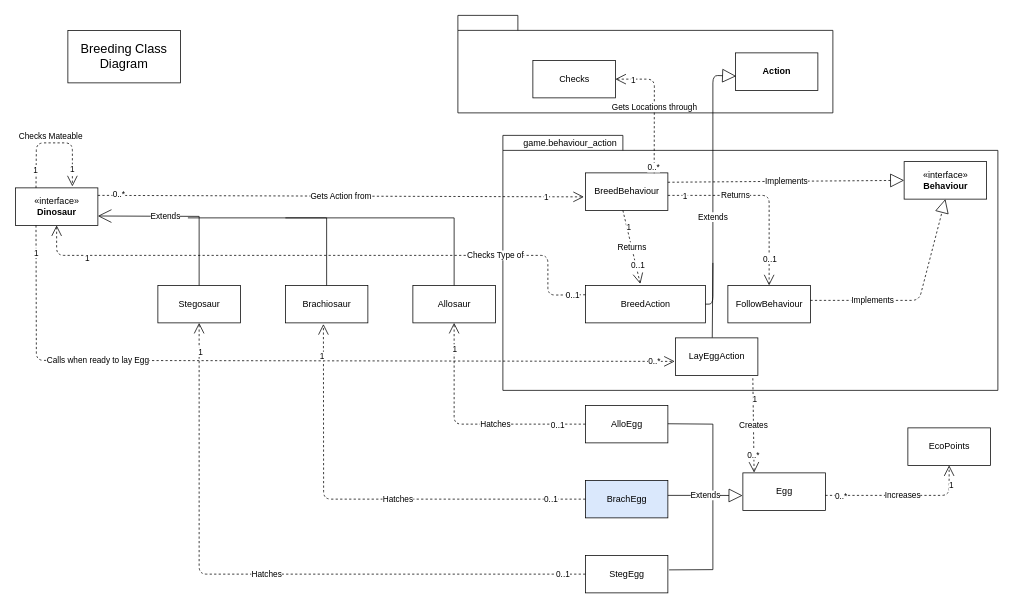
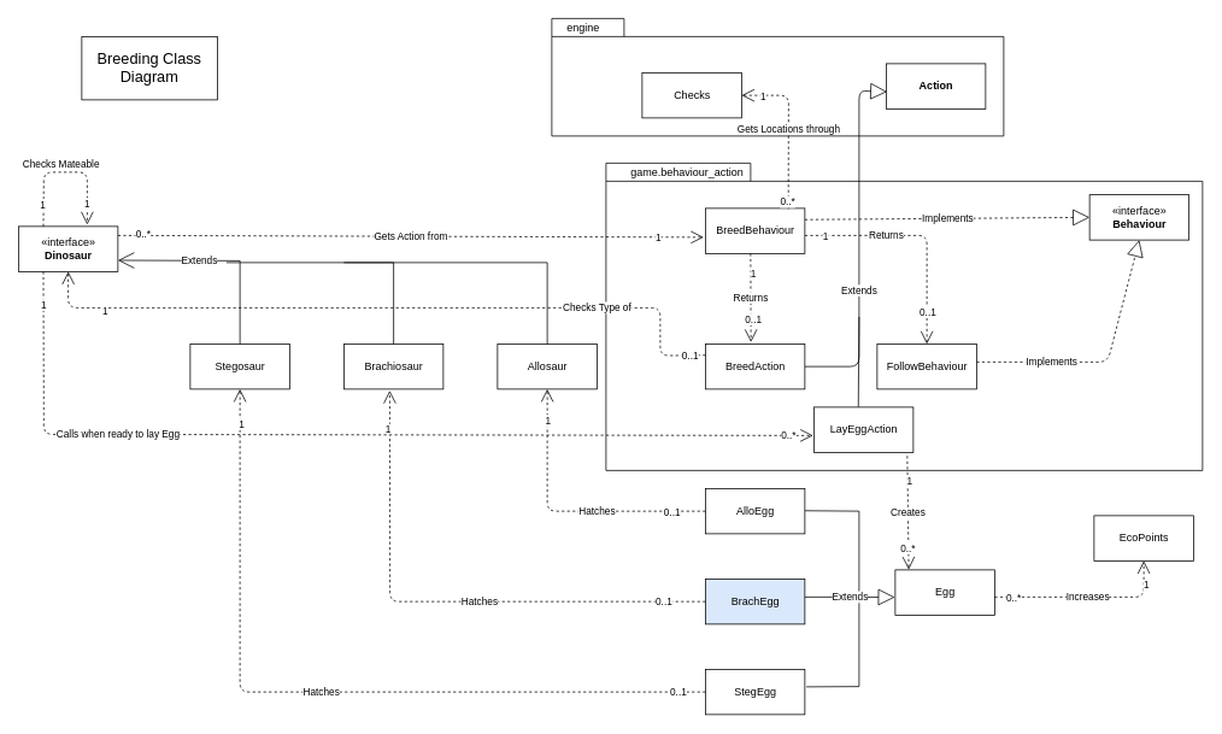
+ <mxCell id="5" value="engine" style="text;html=1;strokeColor=none;fillColor=none;align=center;verticalAlign=middle;whiteSpace=wrap;rounded=0;" parent="1" vertex="1"><mxGeometry x="610" y="20" width="70" height="20" as="geometry" /></mxCell>
- <mxCell id="22" value="BreedAction" style="html=1;" parent="1" vertex="1"><mxGeometry x="780" y="380" width="160" height="50" as="geometry" /></mxCell>
+ <mxCell id="22" value="BreedAction" style="html=1;" parent="1" vertex="1"><mxGeometry x="780" y="380" width="110" height="50" as="geometry" /></mxCell>
